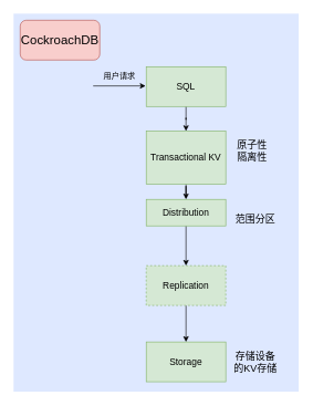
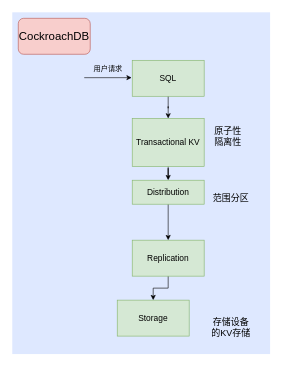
- <mxCell id="13" value="Replication" style="rounded=0;whiteSpace=wrap;html=1;fillColor=#d5e8d4;strokeColor=#82b366;fontSize=14;dashed=1;" parent="1" vertex="1"><mxGeometry x="220" y="400" width="120" height="60" as="geometry" /></mxCell>
+ <mxCell id="13" value="Replication" style="rounded=0;whiteSpace=wrap;html=1;fillColor=#d5e8d4;strokeColor=#82b366;fontSize=14;" parent="1" vertex="1"><mxGeometry x="220" y="400" width="120" height="60" as="geometry" /></mxCell>
- <mxCell id="14" value="Storage" style="rounded=0;whiteSpace=wrap;html=1;fillColor=#d5e8d4;strokeColor=#82b366;fontSize=14;" parent="1" vertex="1"><mxGeometry x="220" y="515" width="120" height="60" as="geometry" /></mxCell>
+ <mxCell id="14" value="Storage" style="rounded=0;whiteSpace=wrap;html=1;fillColor=#d5e8d4;strokeColor=#82b366;fontSize=14;" parent="1" vertex="1"><mxGeometry x="195" y="500" width="120" height="60" as="geometry" /></mxCell>
